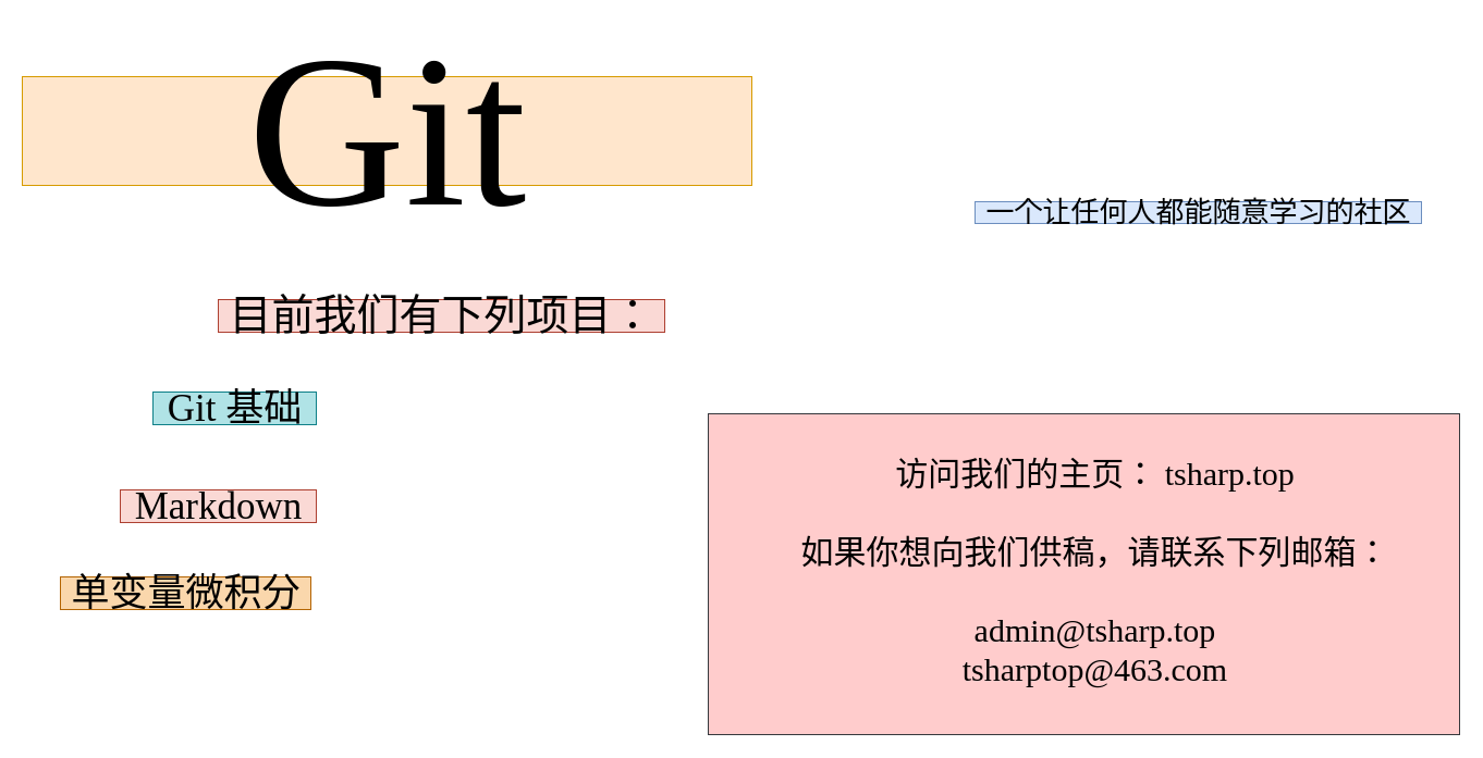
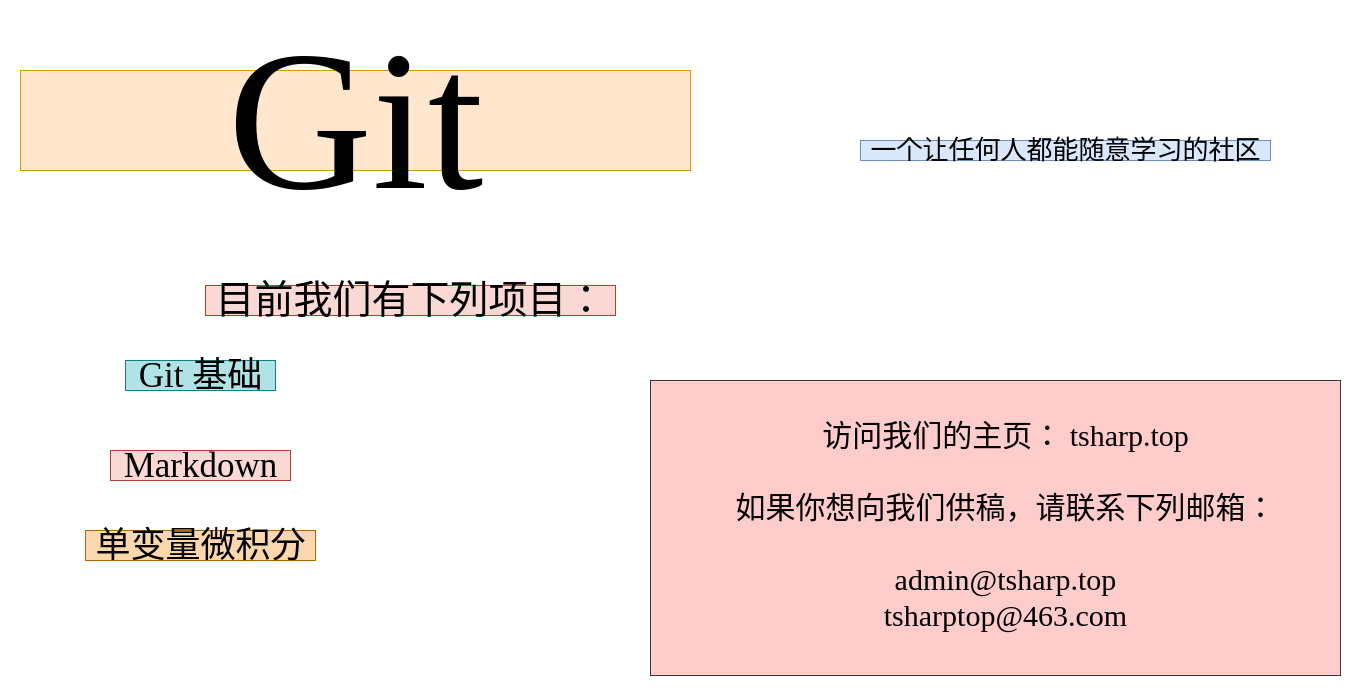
- <mxCell id="3" value="&lt;span style=&quot;font-size: 26px&quot;&gt;一个让任何人都能随意学习的社区&lt;/span&gt;" style="text;html=1;resizable=0;autosize=1;align=center;verticalAlign=middle;points=[];fillColor=#dae8fc;strokeColor=#6c8ebf;rounded=0;fontFamily=DengXian Light;" parent="1" vertex="1"><mxGeometry x="895" y="135" width="410" height="20" as="geometry" /></mxCell>
+ <mxCell id="3" value="&lt;span style=&quot;font-size: 26px&quot;&gt;一个让任何人都能随意学习的社区&lt;/span&gt;" style="text;html=1;resizable=0;autosize=1;align=center;verticalAlign=middle;points=[];fillColor=#dae8fc;strokeColor=#6c8ebf;rounded=0;fontFamily=DengXian Light;" parent="1" vertex="1"><mxGeometry x="860" y="90" width="410" height="20" as="geometry" /></mxCell>
- <mxCell id="4" value="&lt;span style=&quot;font-size: 39px&quot;&gt;&lt;font face=&quot;DengXian Light&quot;&gt;目前我们有下列项目：&lt;/font&gt;&lt;/span&gt;" style="text;html=1;resizable=0;autosize=1;align=center;verticalAlign=middle;points=[];fillColor=#fad9d5;strokeColor=#ae4132;rounded=0;" parent="1" vertex="1"><mxGeometry x="200" y="225" width="410" height="30" as="geometry" /></mxCell>
+ <mxCell id="4" value="&lt;span style=&quot;font-size: 39px&quot;&gt;&lt;font face=&quot;DengXian Light&quot;&gt;目前我们有下列项目：&lt;/font&gt;&lt;/span&gt;" style="text;html=1;resizable=0;autosize=1;align=center;verticalAlign=middle;points=[];fillColor=#fad9d5;strokeColor=#ae4132;rounded=0;" parent="1" vertex="1"><mxGeometry x="205" y="235" width="410" height="30" as="geometry" /></mxCell>
- <mxCell id="5" value="&lt;font style=&quot;font-size: 35px&quot;&gt;&lt;font face=&quot;Comic Sans MS&quot;&gt;Git&lt;/font&gt;&lt;font face=&quot;DengXian Light&quot;&gt; 基础&lt;/font&gt;&lt;br&gt;&lt;/font&gt;" style="text;html=1;resizable=0;autosize=1;align=center;verticalAlign=middle;points=[];fillColor=#b0e3e6;strokeColor=#0e8088;rounded=0;" parent="1" vertex="1"><mxGeometry x="140" y="310" width="150" height="30" as="geometry" /></mxCell>
+ <mxCell id="5" value="&lt;font style=&quot;font-size: 35px&quot;&gt;&lt;font face=&quot;Comic Sans MS&quot;&gt;Git&lt;/font&gt;&lt;font face=&quot;DengXian Light&quot;&gt; 基础&lt;/font&gt;&lt;br&gt;&lt;/font&gt;" style="text;html=1;resizable=0;autosize=1;align=center;verticalAlign=middle;points=[];fillColor=#b0e3e6;strokeColor=#0e8088;rounded=0;" parent="1" vertex="1"><mxGeometry x="125" y="310" width="150" height="30" as="geometry" /></mxCell>
- <mxCell id="7" value="&lt;font style=&quot;font-size: 35px&quot;&gt;&lt;font face=&quot;DengXian Light&quot;&gt;单变量微积分&lt;/font&gt;&lt;br&gt;&lt;/font&gt;" style="text;html=1;resizable=0;autosize=1;align=center;verticalAlign=middle;points=[];fillColor=#fad7ac;strokeColor=#b46504;rounded=0;" parent="1" vertex="1"><mxGeometry x="55" y="480" width="230" height="30" as="geometry" /></mxCell>
+ <mxCell id="7" value="&lt;font style=&quot;font-size: 35px&quot;&gt;&lt;font face=&quot;DengXian Light&quot;&gt;单变量微积分&lt;/font&gt;&lt;br&gt;&lt;/font&gt;" style="text;html=1;resizable=0;autosize=1;align=center;verticalAlign=middle;points=[];fillColor=#fad7ac;strokeColor=#b46504;rounded=0;" parent="1" vertex="1"><mxGeometry x="85" y="480" width="230" height="30" as="geometry" /></mxCell>
